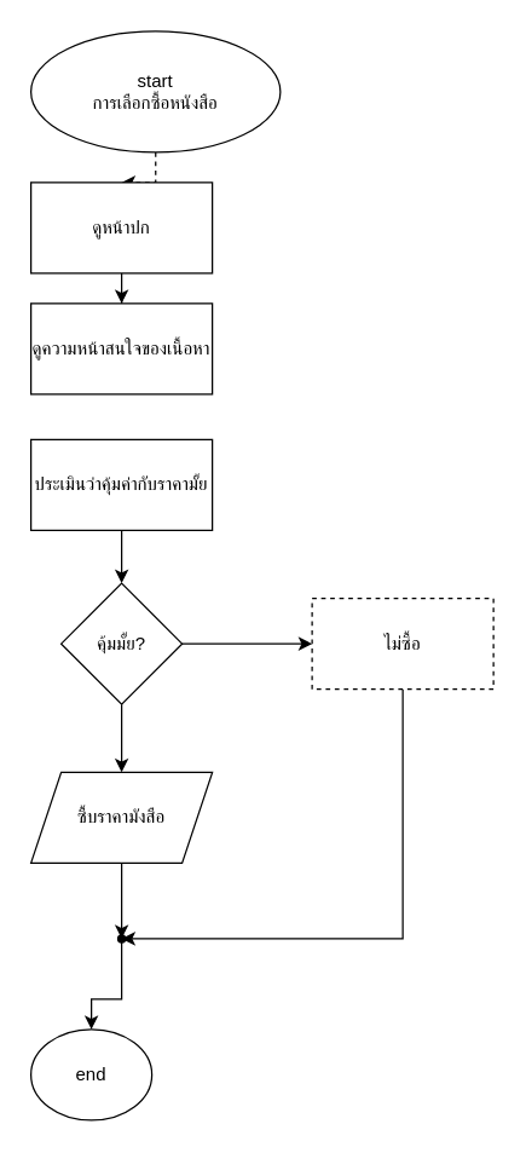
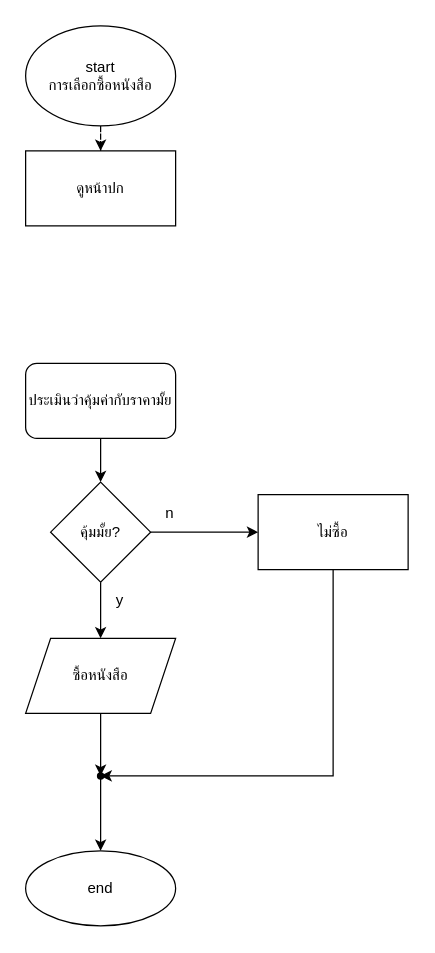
- <mxCell id="3" value="start&lt;br&gt;การเลือกซื้อหนังสือ" style="ellipse;whiteSpace=wrap;html=1;" vertex="1" parent="1"><mxGeometry x="20" y="20" width="165" height="80" as="geometry" /></mxCell>
+ <mxCell id="3" value="start&lt;br&gt;การเลือกซื้อหนังสือ" style="ellipse;whiteSpace=wrap;html=1;" vertex="1" parent="1"><mxGeometry x="20" y="20" width="120" height="80" as="geometry" /></mxCell>
- <mxCell id="4" value="" style="edgeStyle=orthogonalEdgeStyle;rounded=0;orthogonalLoop=1;jettySize=auto;html=1;" edge="1" parent="1" source="5" target="6"><mxGeometry relative="1" as="geometry" /></mxCell>
- <mxCell id="6" value="ดูความหน้าสนใจของเนื้อหา" style="whiteSpace=wrap;html=1;" vertex="1" parent="1"><mxGeometry x="20" y="200" width="120" height="60" as="geometry" /></mxCell>
- <mxCell id="8" value="ประเมินว่าคุ้มค่ากับราคามั้ย" style="whiteSpace=wrap;html=1;" vertex="1" parent="1"><mxGeometry x="20" y="290" width="120" height="60" as="geometry" /></mxCell>
+ <mxCell id="8" value="ประเมินว่าคุ้มค่ากับราคามั้ย" style="whiteSpace=wrap;html=1;rounded=1;" vertex="1" parent="1"><mxGeometry x="20" y="290" width="120" height="60" as="geometry" /></mxCell>
+ <mxCell id="17" value="n" style="text;html=1;align=center;verticalAlign=middle;resizable=0;points=[];autosize=1;strokeColor=none;fillColor=none;" vertex="1" parent="1"><mxGeometry x="120" y="395" width="30" height="30" as="geometry" /></mxCell>
- <mxCell id="19" value="ไม่ซื้อ" style="rounded=0;whiteSpace=wrap;html=1;dashed=1;" vertex="1" parent="1"><mxGeometry x="206" y="395" width="120" height="60" as="geometry" /></mxCell>
+ <mxCell id="19" value="ไม่ซื้อ" style="rounded=0;whiteSpace=wrap;html=1;" vertex="1" parent="1"><mxGeometry x="206" y="395" width="120" height="60" as="geometry" /></mxCell>
+ <mxCell id="14" value="y" style="text;html=1;align=center;verticalAlign=middle;resizable=0;points=[];autosize=1;strokeColor=none;fillColor=none;" vertex="1" parent="1"><mxGeometry x="80" y="465" width="30" height="30" as="geometry" /></mxCell>
- <mxCell id="13" value="ซื้บราคามังสือ" style="shape=parallelogram;perimeter=parallelogramPerimeter;whiteSpace=wrap;html=1;fixedSize=1;" vertex="1" parent="1"><mxGeometry x="20" y="510" width="120" height="60" as="geometry" /></mxCell>
+ <mxCell id="13" value="ซื้อหนังสือ" style="shape=parallelogram;perimeter=parallelogramPerimeter;whiteSpace=wrap;html=1;fixedSize=1;" vertex="1" parent="1"><mxGeometry x="20" y="510" width="120" height="60" as="geometry" /></mxCell>
- <mxCell id="20" value="end" style="ellipse;whiteSpace=wrap;html=1;sketch=0;" vertex="1" parent="1"><mxGeometry x="20" y="680" width="80" height="60" as="geometry" /></mxCell>
+ <mxCell id="20" value="end" style="ellipse;whiteSpace=wrap;html=1;sketch=0;" vertex="1" parent="1"><mxGeometry x="20" y="680" width="120" height="60" as="geometry" /></mxCell>
